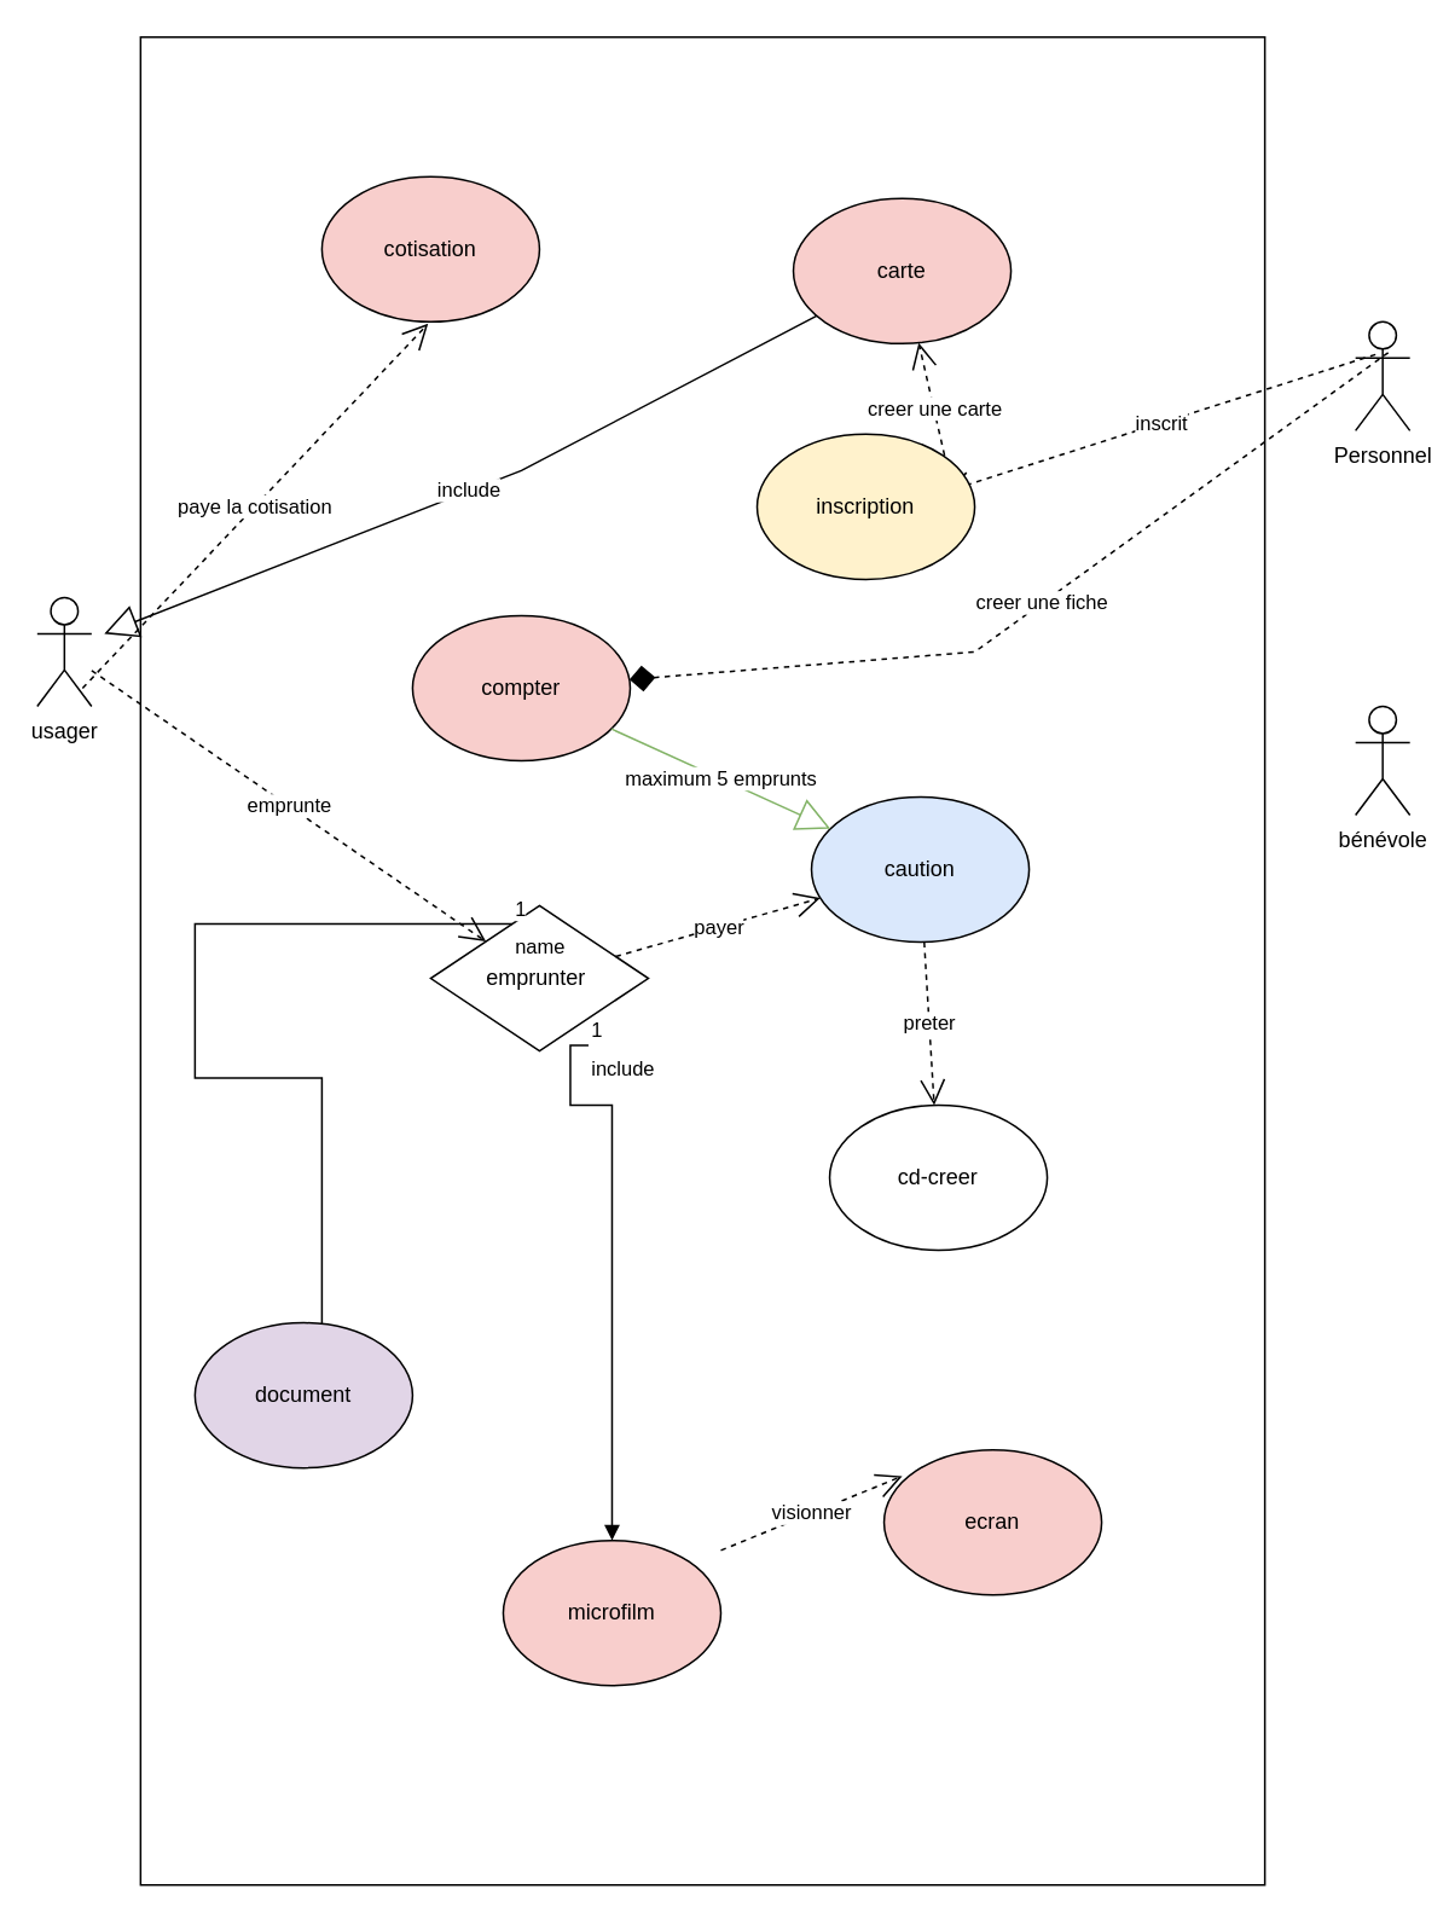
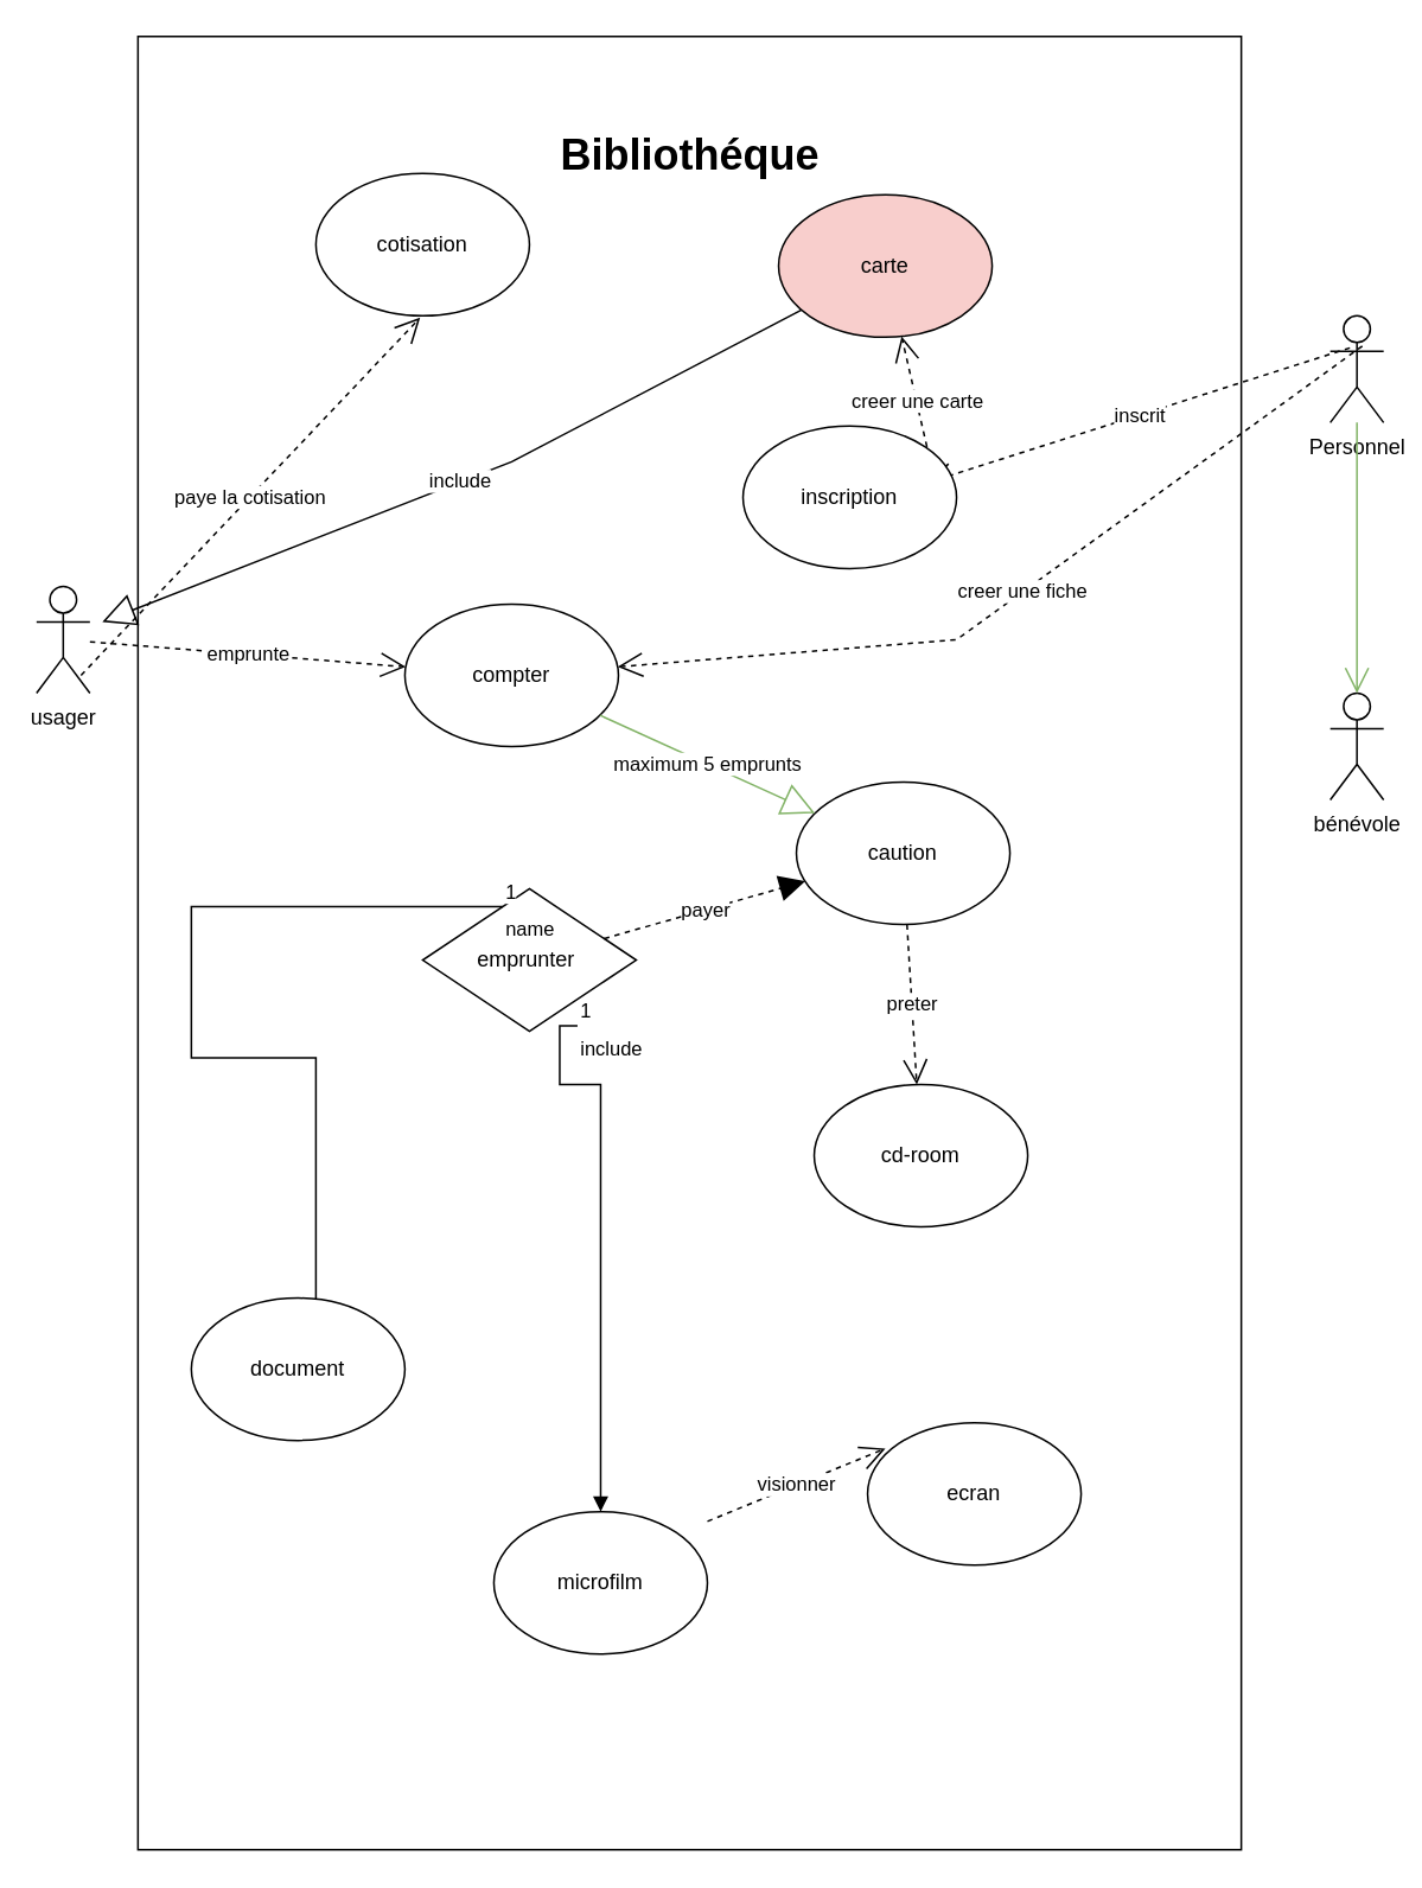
+ <mxCell id="3" value="&lt;font style=&quot;font-size: 24px&quot;&gt;&lt;b&gt;Bibliothéque&lt;/b&gt;&lt;/font&gt;" style="text;html=1;align=center;verticalAlign=middle;resizable=0;points=[];autosize=1;strokeColor=none;fillColor=none;" parent="1" vertex="1"><mxGeometry x="307" y="77" width="160" height="20" as="geometry" /></mxCell>
- <mxCell id="23" value="cotisation" style="ellipse;whiteSpace=wrap;html=1;fillColor=#f8cecc;" parent="1" vertex="1"><mxGeometry x="177" y="97" width="120" height="80" as="geometry" /></mxCell>
+ <mxCell id="23" value="cotisation" style="ellipse;whiteSpace=wrap;html=1;" parent="1" vertex="1"><mxGeometry x="177" y="97" width="120" height="80" as="geometry" /></mxCell>
- <mxCell id="25" value="inscription" style="ellipse;whiteSpace=wrap;html=1;fillColor=#fff2cc;" parent="1" vertex="1"><mxGeometry x="417" y="239" width="120" height="80" as="geometry" /></mxCell>
+ <mxCell id="25" value="inscription" style="ellipse;whiteSpace=wrap;html=1;" parent="1" vertex="1"><mxGeometry x="417" y="239" width="120" height="80" as="geometry" /></mxCell>
+ <mxCell id="16" value="" style="endArrow=open;endFill=1;endSize=12;html=1;rounded=0;fillColor=#d5e8d4;strokeColor=#82b366;" parent="1" source="5" target="6" edge="1"><mxGeometry width="160" relative="1" as="geometry"><mxPoint x="727" y="438.5" as="sourcePoint" /><mxPoint x="917" y="429" as="targetPoint" /></mxGeometry></mxCell>
- <mxCell id="15" value="creer une fiche" style="endArrow=diamond;endSize=12;dashed=1;html=1;rounded=0;exitX=0.6;exitY=0.283;exitDx=0;exitDy=0;exitPerimeter=0;" parent="1" source="5" target="30" edge="1"><mxGeometry width="160" relative="1" as="geometry"><mxPoint x="317" y="429" as="sourcePoint" /><mxPoint x="477" y="429" as="targetPoint" /><Array as="points"><mxPoint x="537" y="359" /></Array></mxGeometry></mxCell>
+ <mxCell id="15" value="creer une fiche" style="endArrow=open;endSize=12;dashed=1;html=1;rounded=0;exitX=0.6;exitY=0.283;exitDx=0;exitDy=0;exitPerimeter=0;" parent="1" source="5" target="30" edge="1"><mxGeometry width="160" relative="1" as="geometry"><mxPoint x="317" y="429" as="sourcePoint" /><mxPoint x="477" y="429" as="targetPoint" /><Array as="points"><mxPoint x="537" y="359" /></Array></mxGeometry></mxCell>
- <mxCell id="30" value="compter" style="ellipse;whiteSpace=wrap;html=1;fillColor=#f8cecc;" parent="1" vertex="1"><mxGeometry x="227" y="339" width="120" height="80" as="geometry" /></mxCell>
+ <mxCell id="30" value="compter" style="ellipse;whiteSpace=wrap;html=1;" parent="1" vertex="1"><mxGeometry x="227" y="339" width="120" height="80" as="geometry" /></mxCell>
- <mxCell id="10" value="emprunte" style="endArrow=open;endSize=12;dashed=1;html=1;rounded=0;" parent="1" source="4" target="13" edge="1"><mxGeometry width="160" relative="1" as="geometry"><mxPoint x="317" y="379" as="sourcePoint" /><mxPoint x="477" y="379" as="targetPoint" /></mxGeometry></mxCell>
+ <mxCell id="10" value="emprunte" style="endArrow=open;endSize=12;dashed=1;html=1;rounded=0;" parent="1" source="4" target="30" edge="1"><mxGeometry width="160" relative="1" as="geometry"><mxPoint x="317" y="379" as="sourcePoint" /><mxPoint x="477" y="379" as="targetPoint" /></mxGeometry></mxCell>
- <mxCell id="11" value="caution" style="ellipse;whiteSpace=wrap;html=1;shadow=0;fillColor=#dae8fc;" parent="1" vertex="1"><mxGeometry x="447" y="439" width="120" height="80" as="geometry" /></mxCell>
+ <mxCell id="11" value="caution" style="ellipse;whiteSpace=wrap;html=1;shadow=0;" parent="1" vertex="1"><mxGeometry x="447" y="439" width="120" height="80" as="geometry" /></mxCell>
- <mxCell id="14" value="payer" style="endArrow=open;endSize=12;dashed=1;html=1;rounded=0;" parent="1" source="13" target="11" edge="1"><mxGeometry width="160" relative="1" as="geometry"><mxPoint x="317" y="479" as="sourcePoint" /><mxPoint x="477" y="479" as="targetPoint" /></mxGeometry></mxCell>
+ <mxCell id="14" value="payer" style="endArrow=block;endSize=12;dashed=1;html=1;rounded=0;" parent="1" source="13" target="11" edge="1"><mxGeometry width="160" relative="1" as="geometry"><mxPoint x="317" y="479" as="sourcePoint" /><mxPoint x="477" y="479" as="targetPoint" /></mxGeometry></mxCell>
- <mxCell id="26" value="cd-creer" style="ellipse;whiteSpace=wrap;html=1;" parent="1" vertex="1"><mxGeometry x="457" y="609" width="120" height="80" as="geometry" /></mxCell>
+ <mxCell id="26" value="cd-room" style="ellipse;whiteSpace=wrap;html=1;" parent="1" vertex="1"><mxGeometry x="457" y="609" width="120" height="80" as="geometry" /></mxCell>
- <mxCell id="27" value="document" style="ellipse;whiteSpace=wrap;html=1;fillColor=#e1d5e7;" parent="1" vertex="1"><mxGeometry x="107" y="729" width="120" height="80" as="geometry" /></mxCell>
+ <mxCell id="27" value="document" style="ellipse;whiteSpace=wrap;html=1;" parent="1" vertex="1"><mxGeometry x="107" y="729" width="120" height="80" as="geometry" /></mxCell>
- <mxCell id="29" value="ecran" style="ellipse;whiteSpace=wrap;html=1;fillColor=#f8cecc;" parent="1" vertex="1"><mxGeometry x="487" y="799" width="120" height="80" as="geometry" /></mxCell>
+ <mxCell id="29" value="ecran" style="ellipse;whiteSpace=wrap;html=1;" parent="1" vertex="1"><mxGeometry x="487" y="799" width="120" height="80" as="geometry" /></mxCell>
- <mxCell id="28" value="microfilm" style="ellipse;whiteSpace=wrap;html=1;fillColor=#f8cecc;" parent="1" vertex="1"><mxGeometry x="277" y="849" width="120" height="80" as="geometry" /></mxCell>
+ <mxCell id="28" value="microfilm" style="ellipse;whiteSpace=wrap;html=1;" parent="1" vertex="1"><mxGeometry x="277" y="849" width="120" height="80" as="geometry" /></mxCell>
